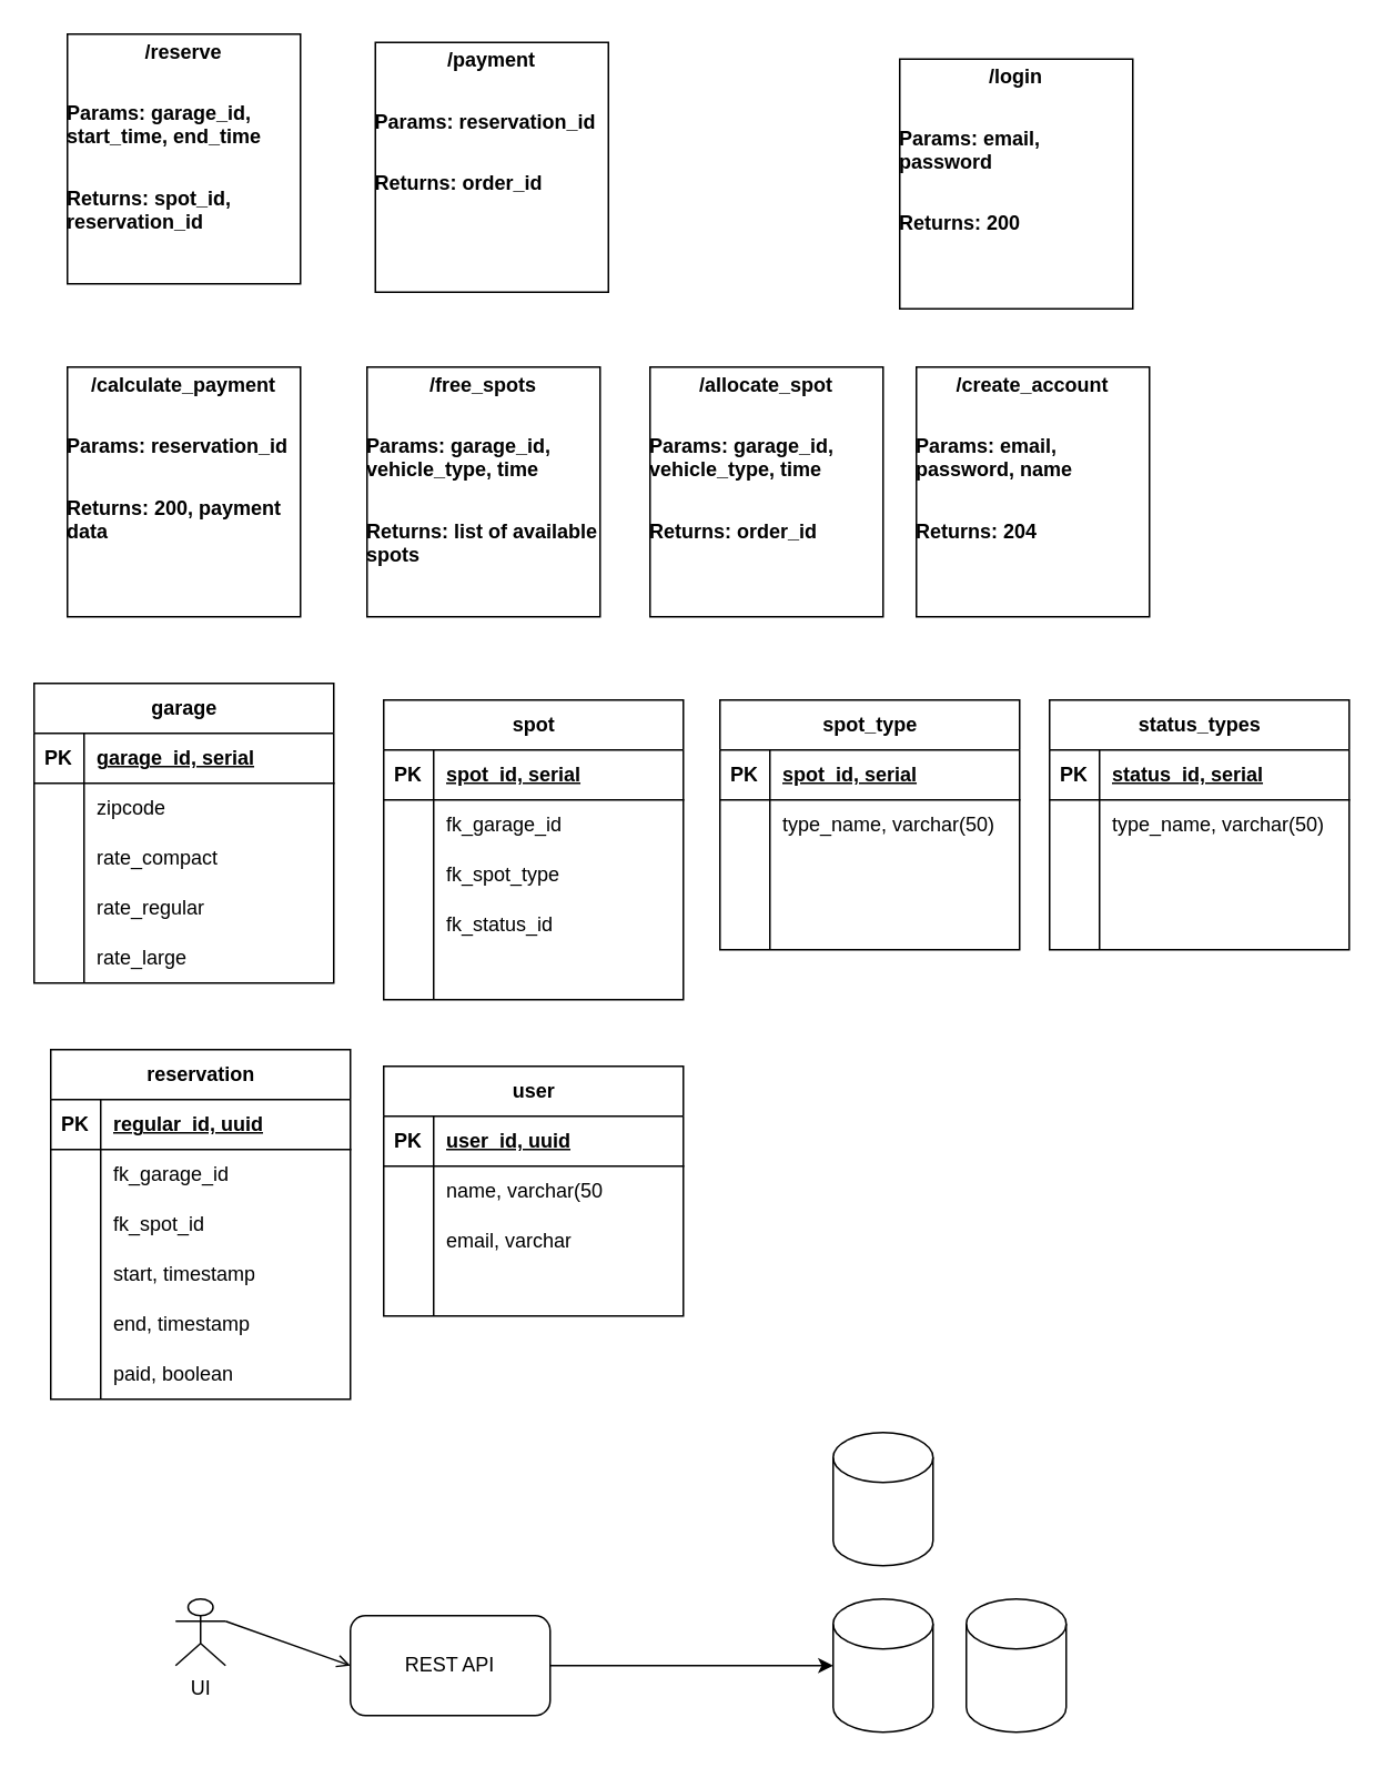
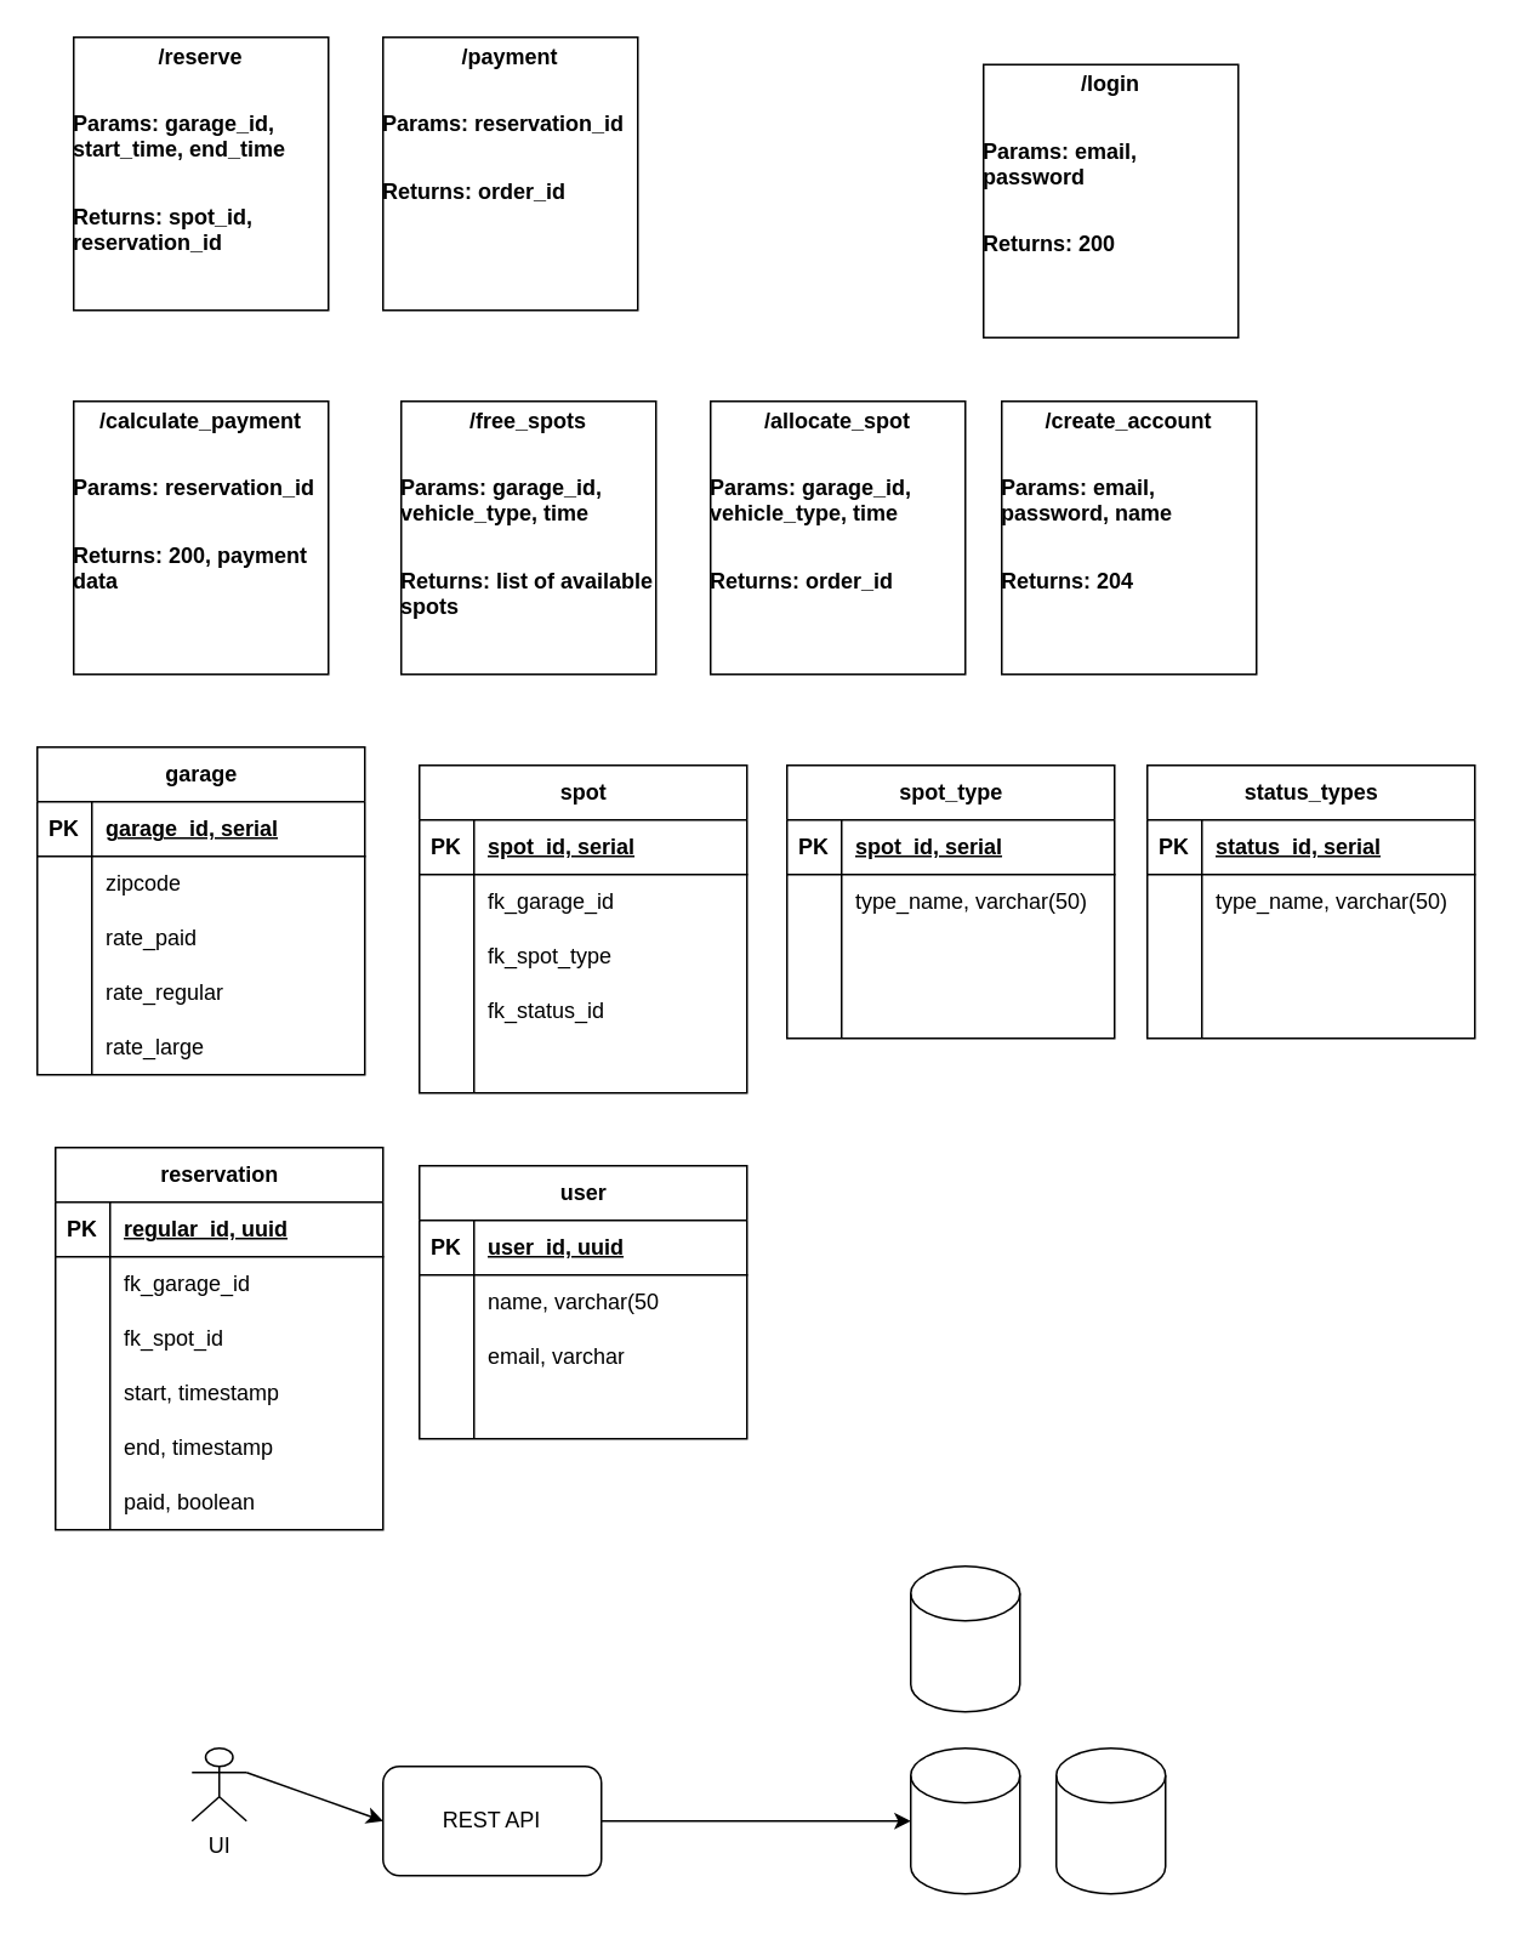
- <mxCell id="3" value="&lt;p style=&quot;margin:0px;margin-top:4px;text-align:center;&quot;&gt;&lt;b&gt;/payment&lt;/b&gt;&lt;/p&gt;&lt;p style=&quot;margin: 4px 0px 0px;&quot;&gt;&lt;br&gt;&lt;/p&gt;&lt;p style=&quot;margin: 4px 0px 0px;&quot;&gt;&lt;b&gt;Params: reservation_id&lt;/b&gt;&lt;/p&gt;&lt;p style=&quot;margin: 4px 0px 0px;&quot;&gt;&lt;b&gt;&lt;br&gt;&lt;/b&gt;&lt;/p&gt;&lt;p style=&quot;margin: 4px 0px 0px;&quot;&gt;&lt;b&gt;Returns: order_id&lt;/b&gt;&lt;/p&gt;&lt;p style=&quot;margin: 4px 0px 0px;&quot;&gt;&lt;b&gt;&lt;br&gt;&lt;/b&gt;&lt;/p&gt;" style="verticalAlign=top;align=left;overflow=fill;html=1;whiteSpace=wrap;" vertex="1" parent="1"><mxGeometry x="225" y="25" width="140" height="150" as="geometry" /></mxCell>
+ <mxCell id="3" value="&lt;p style=&quot;margin:0px;margin-top:4px;text-align:center;&quot;&gt;&lt;b&gt;/payment&lt;/b&gt;&lt;/p&gt;&lt;p style=&quot;margin: 4px 0px 0px;&quot;&gt;&lt;br&gt;&lt;/p&gt;&lt;p style=&quot;margin: 4px 0px 0px;&quot;&gt;&lt;b&gt;Params: reservation_id&lt;/b&gt;&lt;/p&gt;&lt;p style=&quot;margin: 4px 0px 0px;&quot;&gt;&lt;b&gt;&lt;br&gt;&lt;/b&gt;&lt;/p&gt;&lt;p style=&quot;margin: 4px 0px 0px;&quot;&gt;&lt;b&gt;Returns: order_id&lt;/b&gt;&lt;/p&gt;&lt;p style=&quot;margin: 4px 0px 0px;&quot;&gt;&lt;b&gt;&lt;br&gt;&lt;/b&gt;&lt;/p&gt;" style="verticalAlign=top;align=left;overflow=fill;html=1;whiteSpace=wrap;" vertex="1" parent="1"><mxGeometry x="210" y="20" width="140" height="150" as="geometry" /></mxCell>
- <mxCell id="18" value="rate_compact" style="shape=partialRectangle;connectable=0;fillColor=none;top=0;left=0;bottom=0;right=0;align=left;spacingLeft=6;overflow=hidden;whiteSpace=wrap;html=1;" vertex="1" parent="16"><mxGeometry x="30" width="150" height="30" as="geometry"><mxRectangle width="150" height="30" as="alternateBounds" /></mxGeometry></mxCell>
+ <mxCell id="18" value="rate_paid" style="shape=partialRectangle;connectable=0;fillColor=none;top=0;left=0;bottom=0;right=0;align=left;spacingLeft=6;overflow=hidden;whiteSpace=wrap;html=1;" vertex="1" parent="16"><mxGeometry x="30" width="150" height="30" as="geometry"><mxRectangle width="150" height="30" as="alternateBounds" /></mxGeometry></mxCell>
- <mxCell id="105" value="" style="endArrow=open;html=1;rounded=0;exitX=1;exitY=0.333;exitDx=0;exitDy=0;exitPerimeter=0;entryX=0;entryY=0.5;entryDx=0;entryDy=0;" edge="1" parent="1" source="100" target="101"><mxGeometry width="50" height="50" relative="1" as="geometry"><mxPoint x="420" y="830" as="sourcePoint" /><mxPoint x="470" y="780" as="targetPoint" /></mxGeometry></mxCell>
+ <mxCell id="105" value="" style="endArrow=classic;html=1;rounded=0;exitX=1;exitY=0.333;exitDx=0;exitDy=0;exitPerimeter=0;entryX=0;entryY=0.5;entryDx=0;entryDy=0;" edge="1" parent="1" source="100" target="101"><mxGeometry width="50" height="50" relative="1" as="geometry"><mxPoint x="420" y="830" as="sourcePoint" /><mxPoint x="470" y="780" as="targetPoint" /></mxGeometry></mxCell>
